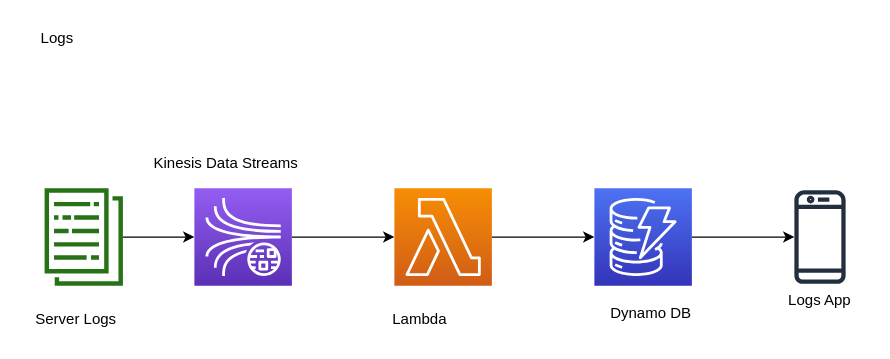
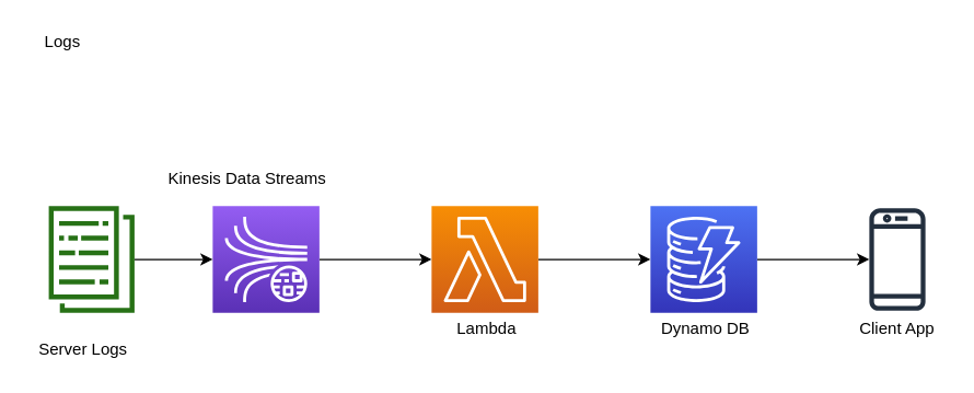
- <mxCell id="15" value="Logs App" style="text;html=1;align=center;verticalAlign=middle;resizable=0;points=[];autosize=1;" vertex="1" parent="1"><mxGeometry x="620" y="230" width="70" height="20" as="geometry" /></mxCell>
+ <mxCell id="15" value="Client App" style="text;html=1;align=center;verticalAlign=middle;resizable=0;points=[];autosize=1;" vertex="1" parent="1"><mxGeometry x="620" y="230" width="70" height="20" as="geometry" /></mxCell>
- <mxCell id="14" value="Dynamo DB" style="text;html=1;align=center;verticalAlign=middle;resizable=0;points=[];autosize=1;" vertex="1" parent="1"><mxGeometry x="480" y="240" width="80" height="20" as="geometry" /></mxCell>
+ <mxCell id="14" value="Dynamo DB" style="text;html=1;align=center;verticalAlign=middle;resizable=0;points=[];autosize=1;" vertex="1" parent="1"><mxGeometry x="475" y="230" width="80" height="20" as="geometry" /></mxCell>
- <mxCell id="13" value="Lambda" style="text;html=1;align=center;verticalAlign=middle;resizable=0;points=[];autosize=1;" vertex="1" parent="1"><mxGeometry x="305" y="245" width="60" height="20" as="geometry" /></mxCell>
+ <mxCell id="13" value="Lambda" style="text;html=1;align=center;verticalAlign=middle;resizable=0;points=[];autosize=1;" vertex="1" parent="1"><mxGeometry x="325" y="230" width="60" height="20" as="geometry" /></mxCell>
